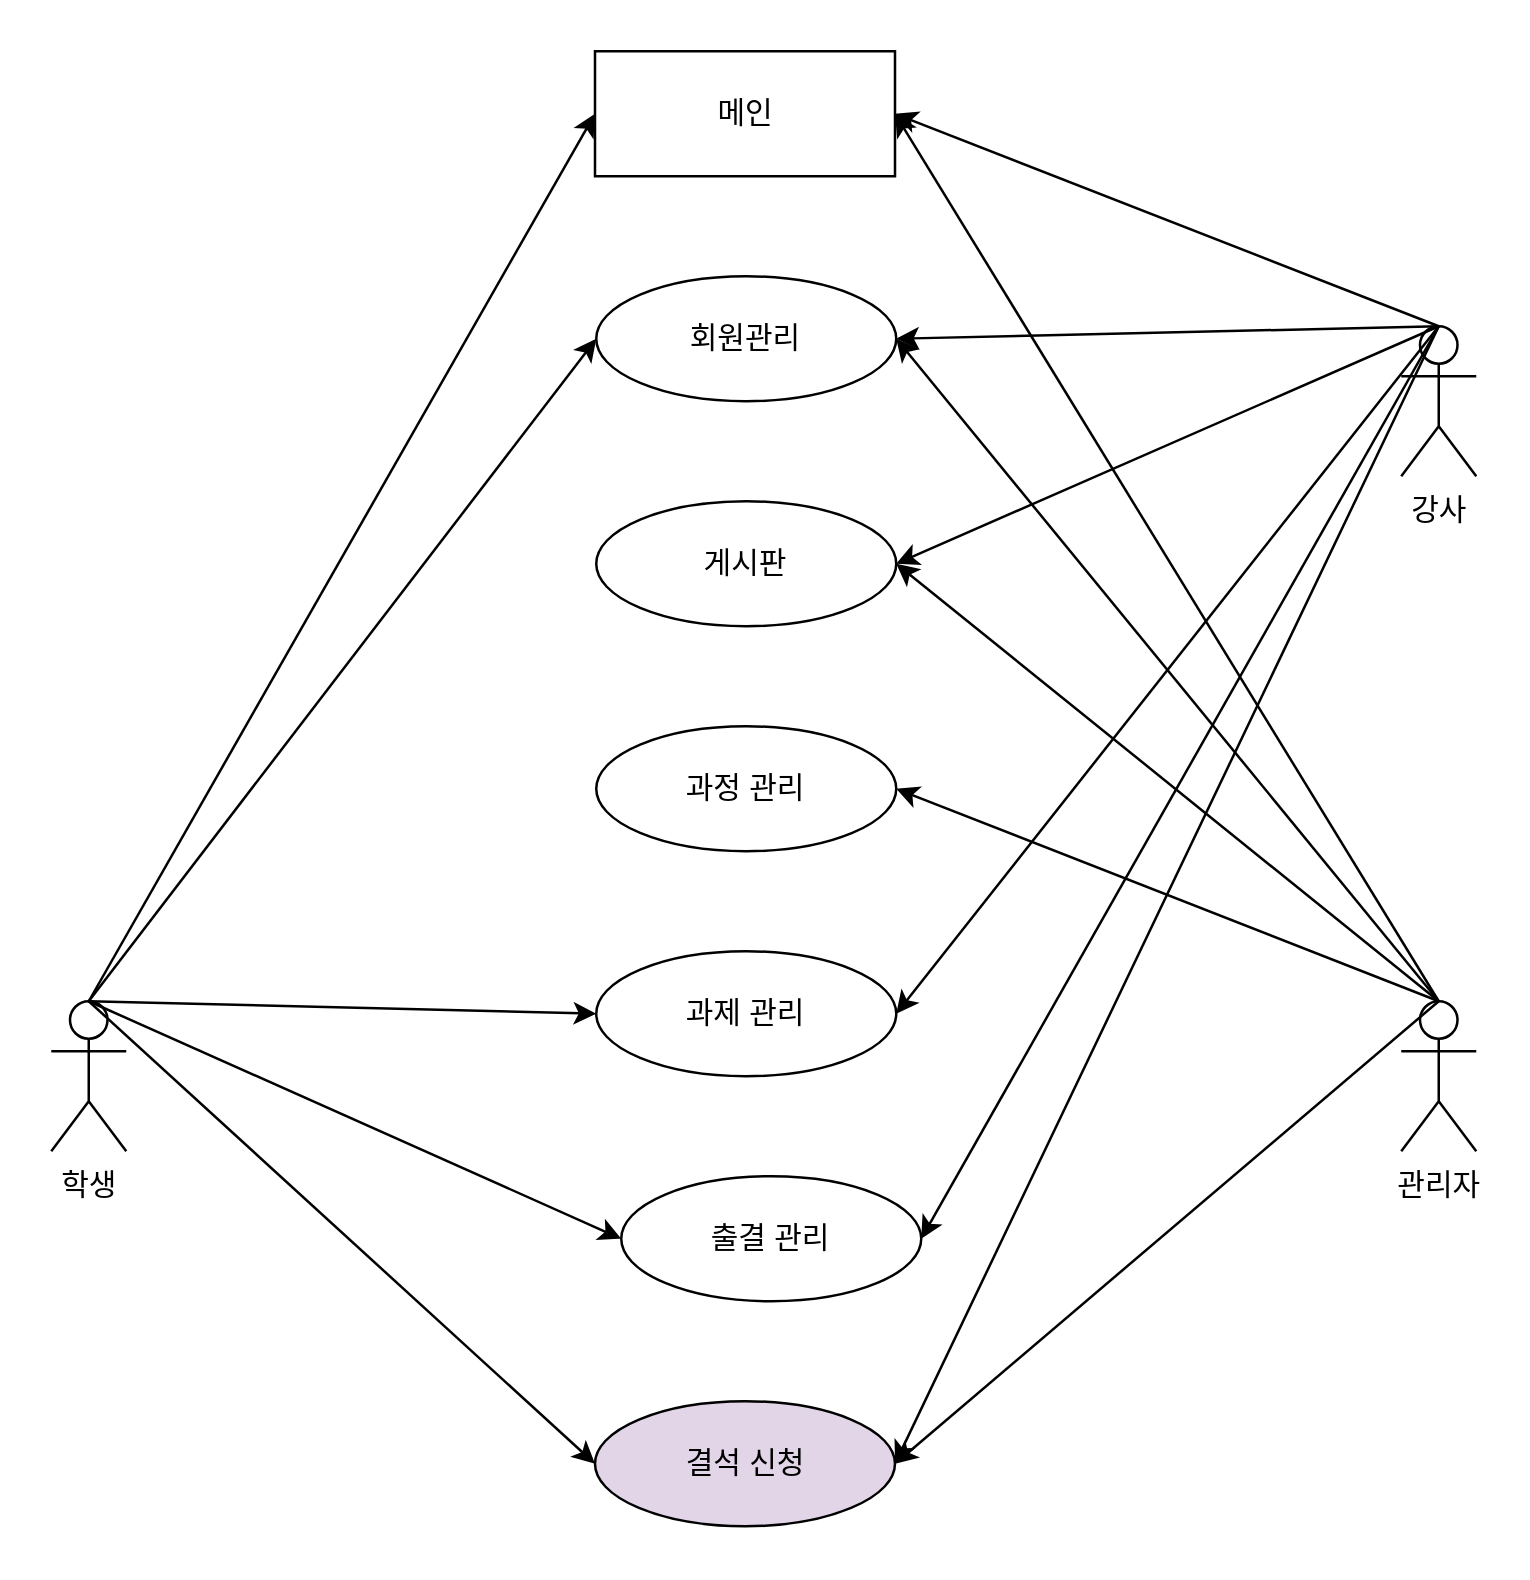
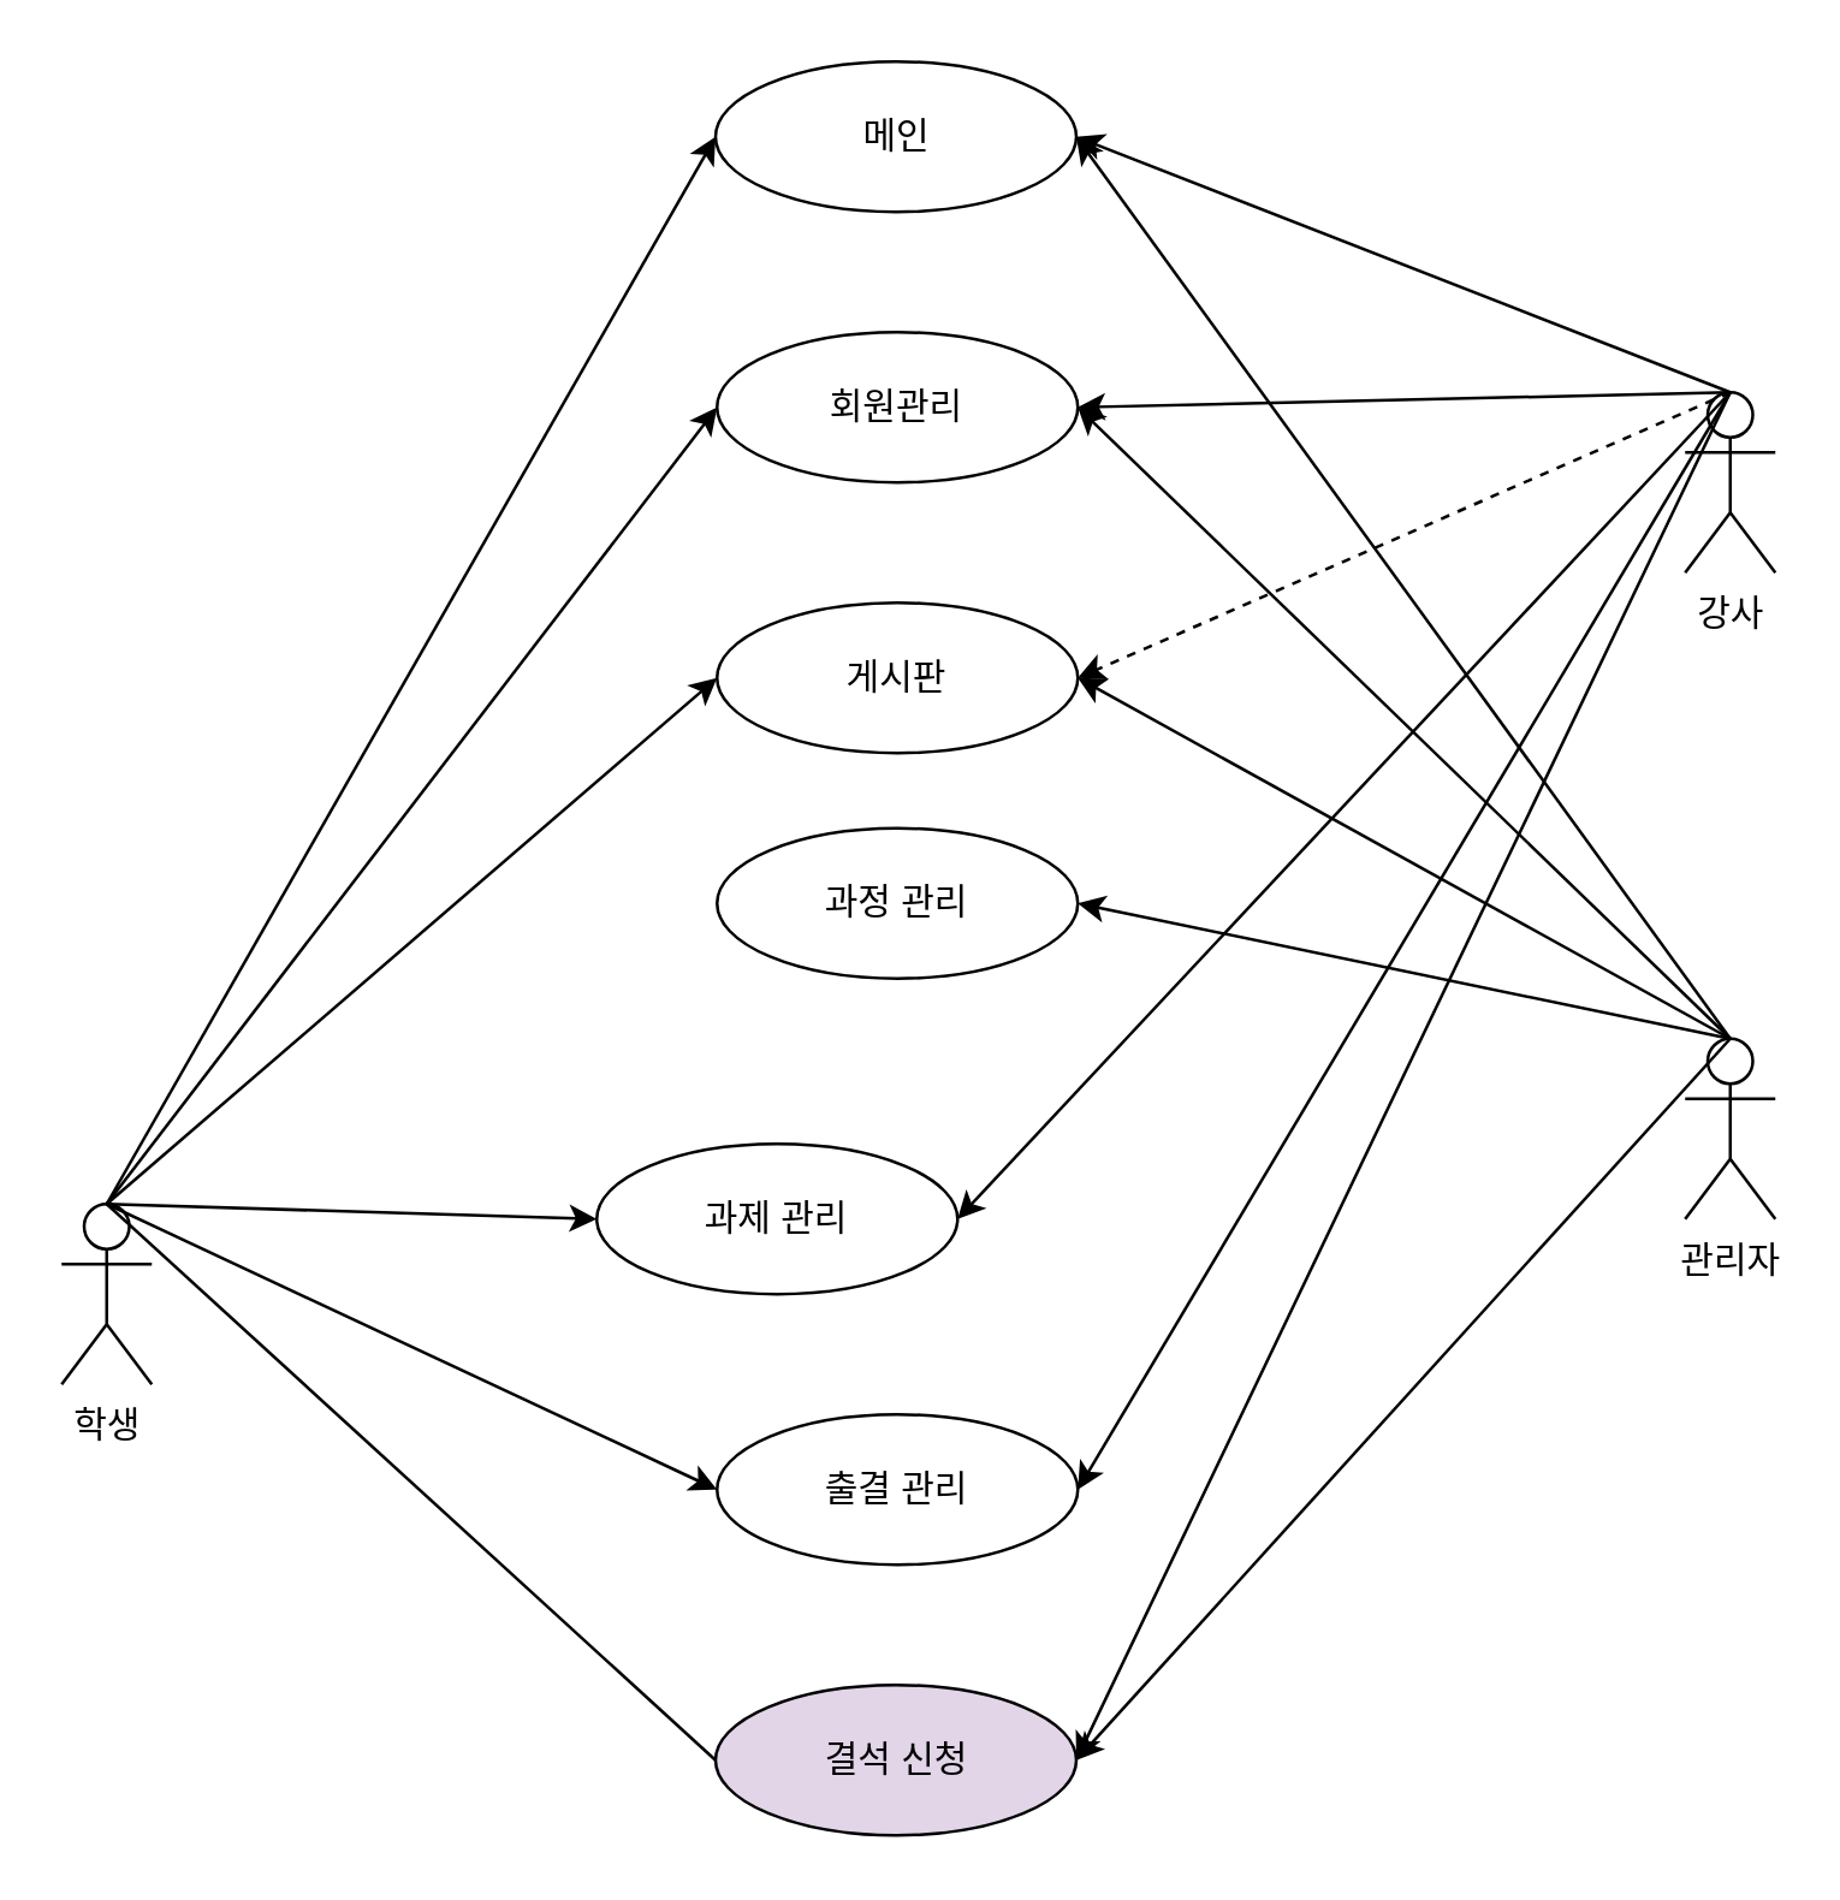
- <mxCell value="메인" id="5" parent="1" style="whiteSpace=wrap;html=1;rounded=0;" vertex="1"><mxGeometry as="geometry" height="50" width="120" x="237.5" y="20" /></mxCell>
+ <mxCell value="메인" id="5" parent="1" style="ellipse;whiteSpace=wrap;html=1;" vertex="1"><mxGeometry as="geometry" height="50" width="120" x="237.5" y="20" /></mxCell>
- <mxCell value="" id="20" parent="1" style="endArrow=classic;html=1;entryX=1;entryY=0.5;entryDx=0;entryDy=0;exitX=0.5;exitY=0;exitDx=0;exitDy=0;exitPerimeter=0;" edge="1" source="2" target="9"><mxGeometry as="geometry" height="50" width="50" relative="1"><mxPoint as="sourcePoint" x="490" y="320" /><mxPoint as="targetPoint" x="540" y="270" /></mxGeometry></mxCell>
+ <mxCell value="" id="20" parent="1" style="endArrow=classic;html=1;entryX=1;entryY=0.5;entryDx=0;entryDy=0;exitX=0.5;exitY=0;exitDx=0;exitDy=0;exitPerimeter=0;dashed=1;" edge="1" source="2" target="9"><mxGeometry as="geometry" height="50" width="50" relative="1"><mxPoint as="sourcePoint" x="490" y="320" /><mxPoint as="targetPoint" x="540" y="270" /></mxGeometry></mxCell>
+ <mxCell value="" id="14" parent="1" style="endArrow=classic;html=1;entryX=0;entryY=0.5;entryDx=0;entryDy=0;exitX=0.5;exitY=0;exitDx=0;exitDy=0;exitPerimeter=0;" edge="1" source="3" target="9"><mxGeometry as="geometry" height="50" width="50" relative="1"><mxPoint as="sourcePoint" x="45" y="410" /><mxPoint as="targetPoint" x="248" y="145" /></mxGeometry></mxCell>
- <mxCell value="과정 관리" id="7" parent="1" style="ellipse;whiteSpace=wrap;html=1;" vertex="1"><mxGeometry as="geometry" height="50" width="120" x="238" y="290" /></mxCell>
+ <mxCell value="과정 관리" id="7" parent="1" style="ellipse;whiteSpace=wrap;html=1;" vertex="1"><mxGeometry x="238" y="275" as="geometry" height="50" width="120" /></mxCell>
- <mxCell value="과제 관리" id="8" parent="1" style="ellipse;whiteSpace=wrap;html=1;" vertex="1"><mxGeometry as="geometry" height="50" width="120" x="238" y="380" /></mxCell>
+ <mxCell value="과제 관리" id="8" parent="1" style="ellipse;whiteSpace=wrap;html=1;" vertex="1"><mxGeometry x="198" y="380" as="geometry" height="50" width="120" /></mxCell>
- <mxCell value="관리자" id="4" parent="1" style="shape=umlActor;verticalLabelPosition=bottom;labelBackgroundColor=#ffffff;verticalAlign=top;html=1;outlineConnect=0;" vertex="1"><mxGeometry as="geometry" height="60" width="30" x="560" y="400" /></mxCell>
+ <mxCell value="관리자" id="4" parent="1" style="shape=umlActor;verticalLabelPosition=bottom;labelBackgroundColor=#ffffff;verticalAlign=top;html=1;outlineConnect=0;" vertex="1"><mxGeometry x="560" y="345" as="geometry" height="60" width="30" /></mxCell>
- <mxCell value="출결 관리" id="10" parent="1" style="ellipse;whiteSpace=wrap;html=1;" vertex="1"><mxGeometry x="248" y="470" as="geometry" height="50" width="120" /></mxCell>
+ <mxCell value="출결 관리" id="10" parent="1" style="ellipse;whiteSpace=wrap;html=1;" vertex="1"><mxGeometry as="geometry" height="50" width="120" x="238" y="470" /></mxCell>
- <mxCell value="" id="17" parent="1" style="endArrow=classic;html=1;entryX=0;entryY=0.5;entryDx=0;entryDy=0;exitX=0.5;exitY=0;exitDx=0;exitDy=0;exitPerimeter=0;" edge="1" source="3" target="11"><mxGeometry as="geometry" height="50" width="50" relative="1"><mxPoint as="sourcePoint" x="45" y="410" /><mxPoint as="targetPoint" x="248" y="505" /></mxGeometry></mxCell>
+ <mxCell value="" id="17" parent="1" style="endArrow=none;html=1;entryX=0;entryY=0.5;entryDx=0;entryDy=0;exitX=0.5;exitY=0;exitDx=0;exitDy=0;exitPerimeter=0;" edge="1" source="3" target="11"><mxGeometry as="geometry" height="50" width="50" relative="1"><mxPoint as="sourcePoint" x="45" y="410" /><mxPoint as="targetPoint" x="248" y="505" /></mxGeometry></mxCell>
